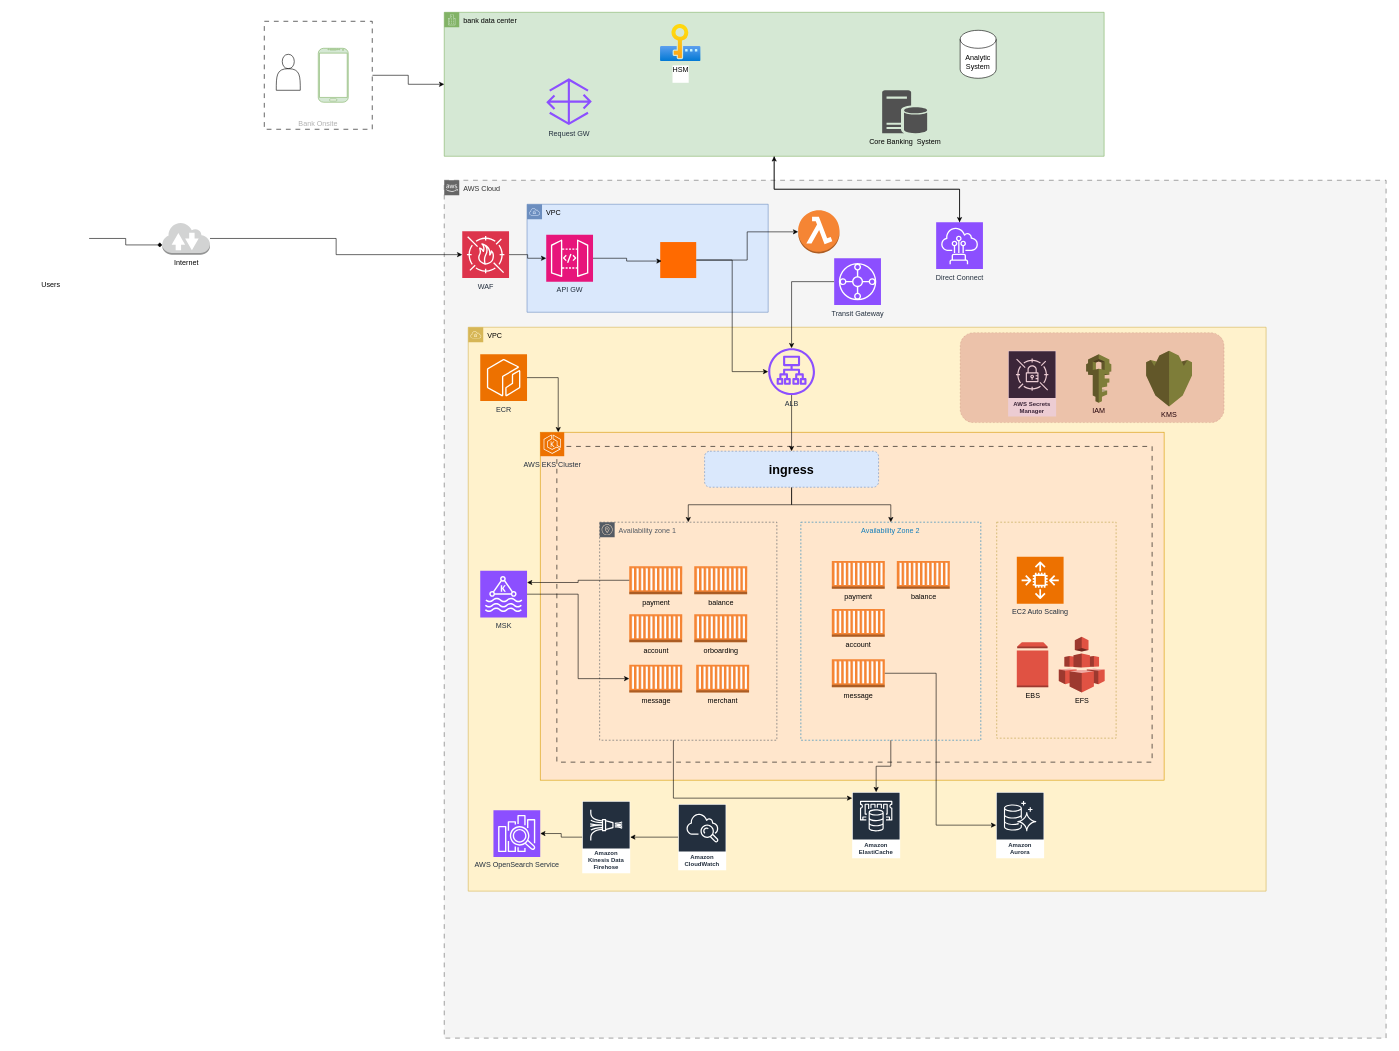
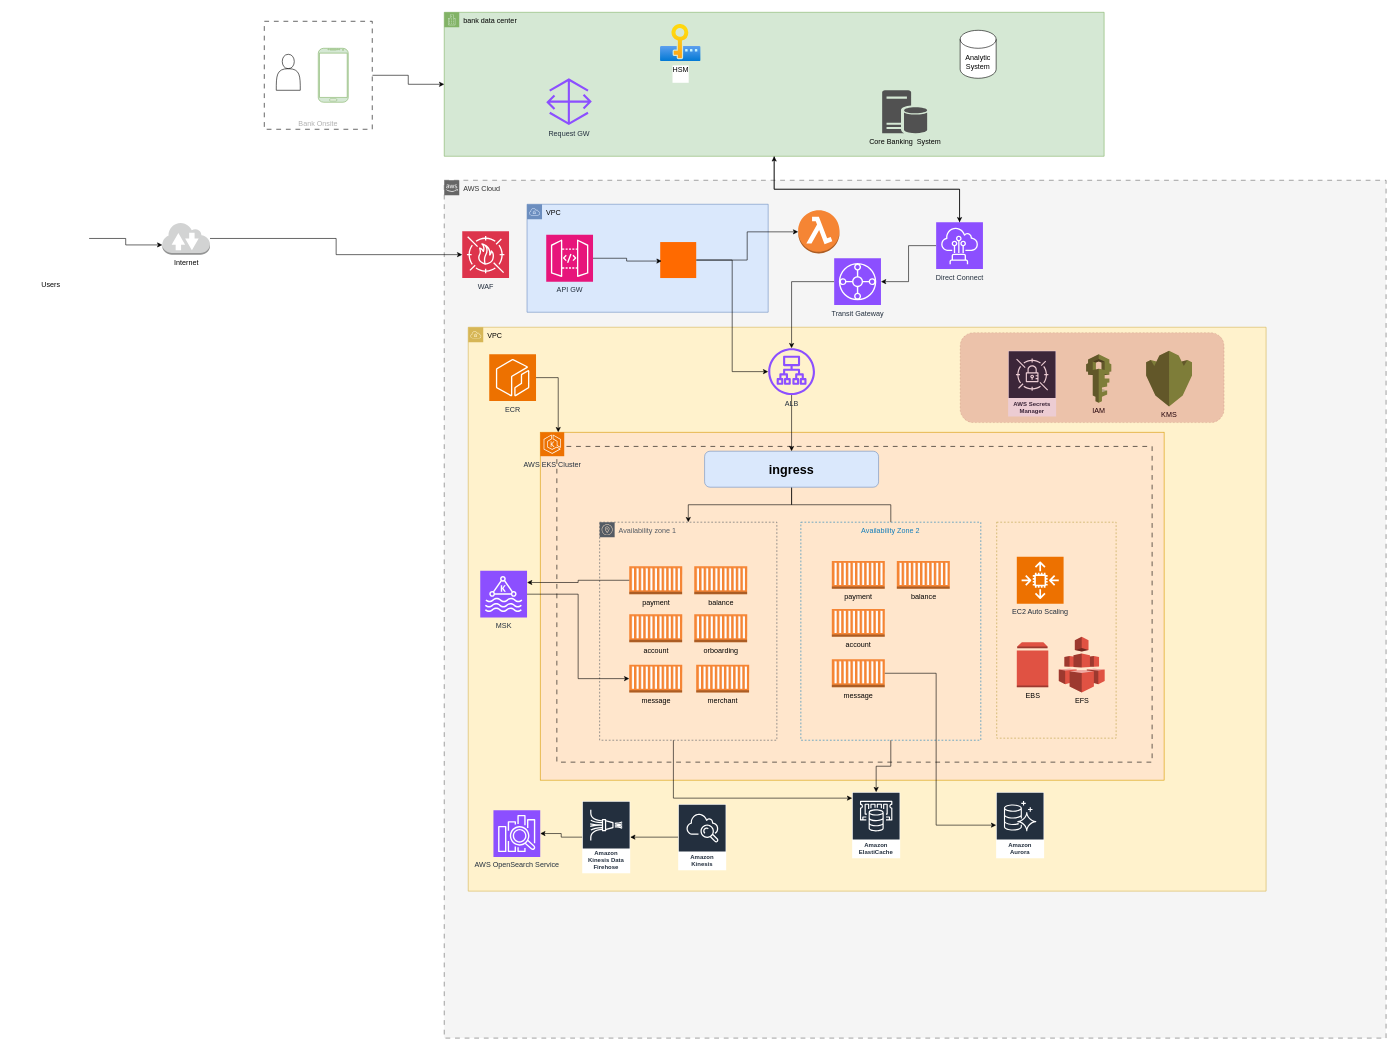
- <mxCell id="73" style="edgeStyle=orthogonalEdgeStyle;rounded=0;orthogonalLoop=1;jettySize=auto;html=1;entryX=0;entryY=0.7;entryDx=0;entryDy=0;entryPerimeter=0;endArrow=diamond;" parent="1" source="71" target="72" edge="1"><mxGeometry relative="1" as="geometry" /></mxCell>
+ <mxCell id="73" style="edgeStyle=orthogonalEdgeStyle;rounded=0;orthogonalLoop=1;jettySize=auto;html=1;entryX=0;entryY=0.7;entryDx=0;entryDy=0;entryPerimeter=0;" parent="1" source="71" target="72" edge="1"><mxGeometry relative="1" as="geometry" /></mxCell>
- <mxCell id="59" style="edgeStyle=orthogonalEdgeStyle;rounded=0;orthogonalLoop=1;jettySize=auto;html=1;entryX=0;entryY=0.5;entryDx=0;entryDy=0;entryPerimeter=0;" parent="2" source="47" target="49" edge="1"><mxGeometry relative="1" as="geometry" /></mxCell>
+ <mxCell id="6" style="edgeStyle=orthogonalEdgeStyle;rounded=0;orthogonalLoop=1;jettySize=auto;html=1;" parent="2" source="7" target="5" edge="1"><mxGeometry relative="1" as="geometry" /></mxCell>
- <mxCell id="44" value="ECR" style="sketch=0;points=[[0,0,0],[0.25,0,0],[0.5,0,0],[0.75,0,0],[1,0,0],[0,1,0],[0.25,1,0],[0.5,1,0],[0.75,1,0],[1,1,0],[0,0.25,0],[0,0.5,0],[0,0.75,0],[1,0.25,0],[1,0.5,0],[1,0.75,0]];outlineConnect=0;fontColor=#232F3E;fillColor=#ED7100;strokeColor=#ffffff;dashed=0;verticalLabelPosition=bottom;verticalAlign=top;align=center;html=1;fontSize=12;fontStyle=0;aspect=fixed;shape=mxgraph.aws4.resourceIcon;resIcon=mxgraph.aws4.ecr;" parent="2" vertex="1"><mxGeometry x="60" y="290" width="78" height="78" as="geometry" /></mxCell>
+ <mxCell id="44" value="ECR" style="sketch=0;points=[[0,0,0],[0.25,0,0],[0.5,0,0],[0.75,0,0],[1,0,0],[0,1,0],[0.25,1,0],[0.5,1,0],[0.75,1,0],[1,1,0],[0,0.25,0],[0,0.5,0],[0,0.75,0],[1,0.25,0],[1,0.5,0],[1,0.75,0]];outlineConnect=0;fontColor=#232F3E;fillColor=#ED7100;strokeColor=#ffffff;dashed=0;verticalLabelPosition=bottom;verticalAlign=top;align=center;html=1;fontSize=12;fontStyle=0;aspect=fixed;shape=mxgraph.aws4.resourceIcon;resIcon=mxgraph.aws4.ecr;" parent="2" vertex="1"><mxGeometry x="75" y="290" width="78" height="78" as="geometry" /></mxCell>
- <mxCell id="16" value="&lt;font style=&quot;font-size: 21px;&quot;&gt;ingress&lt;/font&gt;" style="rounded=1;whiteSpace=wrap;html=1;fillColor=#dae8fc;strokeColor=#6c8ebf;fontStyle=1;dashed=1;" parent="8" vertex="1"><mxGeometry x="274" y="31.66" width="290" height="60" as="geometry" /></mxCell>
+ <mxCell id="16" value="&lt;font style=&quot;font-size: 21px;&quot;&gt;ingress&lt;/font&gt;" style="rounded=1;whiteSpace=wrap;html=1;fillColor=#dae8fc;strokeColor=#6c8ebf;fontStyle=1" parent="8" vertex="1"><mxGeometry x="274" y="31.66" width="290" height="60" as="geometry" /></mxCell>
- <mxCell id="15" style="edgeStyle=orthogonalEdgeStyle;rounded=0;orthogonalLoop=1;jettySize=auto;html=1;entryX=0.5;entryY=0;entryDx=0;entryDy=0;" parent="8" source="16" target="12" edge="1"><mxGeometry relative="1" as="geometry" /></mxCell>
+ <mxCell id="15" style="edgeStyle=orthogonalEdgeStyle;rounded=0;orthogonalLoop=1;jettySize=auto;html=1;entryX=0.5;entryY=0;entryDx=0;entryDy=0;endArrow=none;" parent="8" source="16" target="12" edge="1"><mxGeometry relative="1" as="geometry" /></mxCell>
- <mxCell id="42" value="Amazon CloudWatch" style="sketch=0;outlineConnect=0;fontColor=#232F3E;gradientColor=none;strokeColor=#ffffff;fillColor=#232F3E;dashed=0;verticalLabelPosition=middle;verticalAlign=bottom;align=center;html=1;whiteSpace=wrap;fontSize=10;fontStyle=1;spacing=3;shape=mxgraph.aws4.productIcon;prIcon=mxgraph.aws4.cloudwatch;" parent="2" vertex="1"><mxGeometry x="390" y="1040" width="80" height="110" as="geometry" /></mxCell>
+ <mxCell id="42" value="Amazon Kinesis" style="sketch=0;outlineConnect=0;fontColor=#232F3E;gradientColor=none;strokeColor=#ffffff;fillColor=#232F3E;dashed=0;verticalLabelPosition=middle;verticalAlign=bottom;align=center;html=1;whiteSpace=wrap;fontSize=10;fontStyle=1;spacing=3;shape=mxgraph.aws4.productIcon;prIcon=mxgraph.aws4.cloudwatch;" parent="2" vertex="1"><mxGeometry x="390" y="1040" width="80" height="110" as="geometry" /></mxCell>
